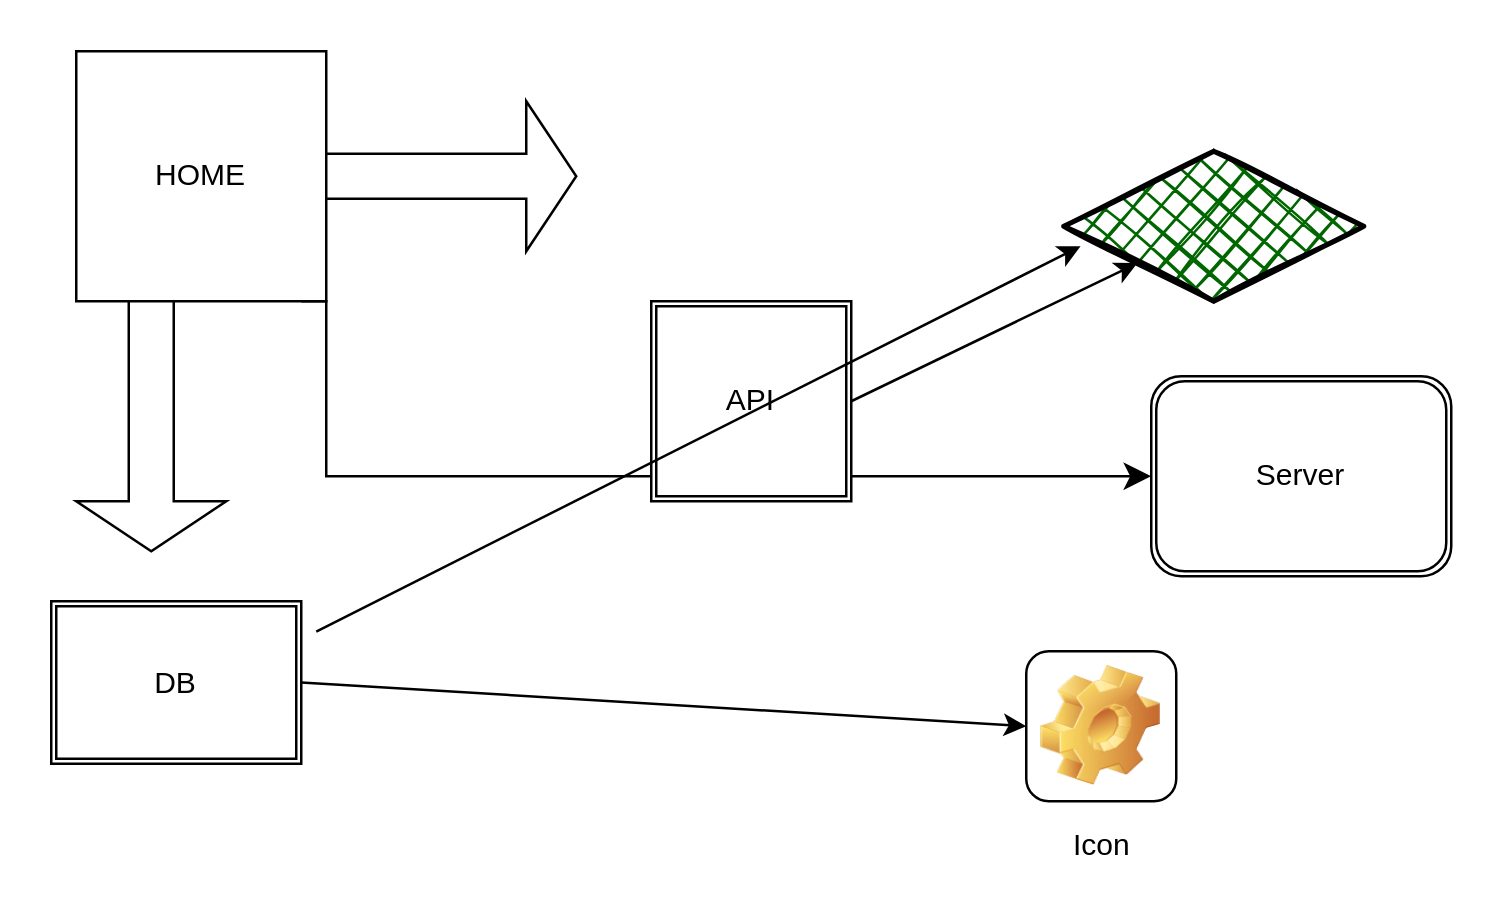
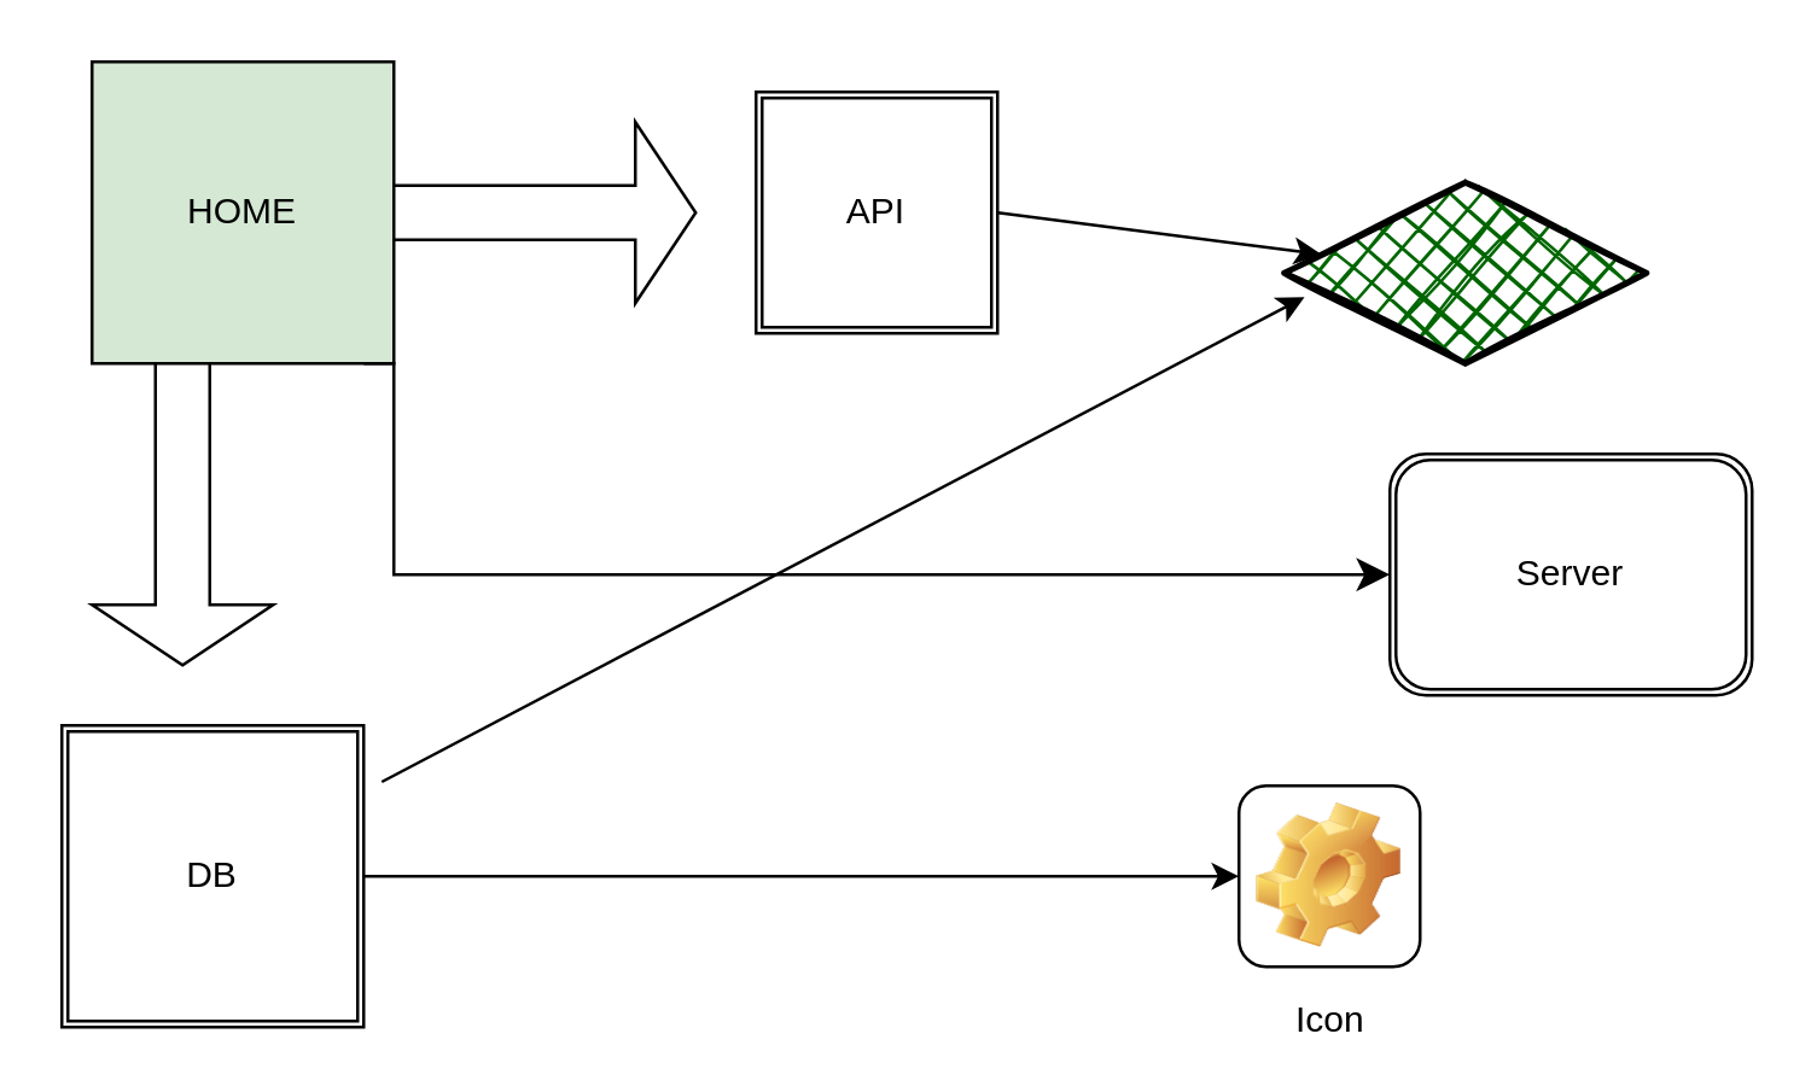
- <mxCell id="2" value="HOME" style="whiteSpace=wrap;html=1;aspect=fixed;" vertex="1" parent="1"><mxGeometry x="30" y="20" width="100" height="100" as="geometry" /></mxCell>
+ <mxCell id="2" value="HOME" style="whiteSpace=wrap;html=1;aspect=fixed;fillColor=#d5e8d4;" vertex="1" parent="1"><mxGeometry x="30" y="20" width="100" height="100" as="geometry" /></mxCell>
- <mxCell id="7" value="API" style="shape=ext;double=1;whiteSpace=wrap;html=1;aspect=fixed;" vertex="1" parent="1"><mxGeometry x="260" y="120" width="80" height="80" as="geometry" /></mxCell>
+ <mxCell id="7" value="API" style="shape=ext;double=1;whiteSpace=wrap;html=1;aspect=fixed;" vertex="1" parent="1"><mxGeometry x="250" y="30" width="80" height="80" as="geometry" /></mxCell>
- <mxCell id="8" value="DB" style="shape=ext;double=1;whiteSpace=wrap;html=1;aspect=fixed;" vertex="1" parent="1"><mxGeometry x="20" y="240" width="100" height="65" as="geometry" /></mxCell>
+ <mxCell id="8" value="DB" style="shape=ext;double=1;whiteSpace=wrap;html=1;aspect=fixed;" vertex="1" parent="1"><mxGeometry x="20" y="240" width="100" height="100" as="geometry" /></mxCell>
